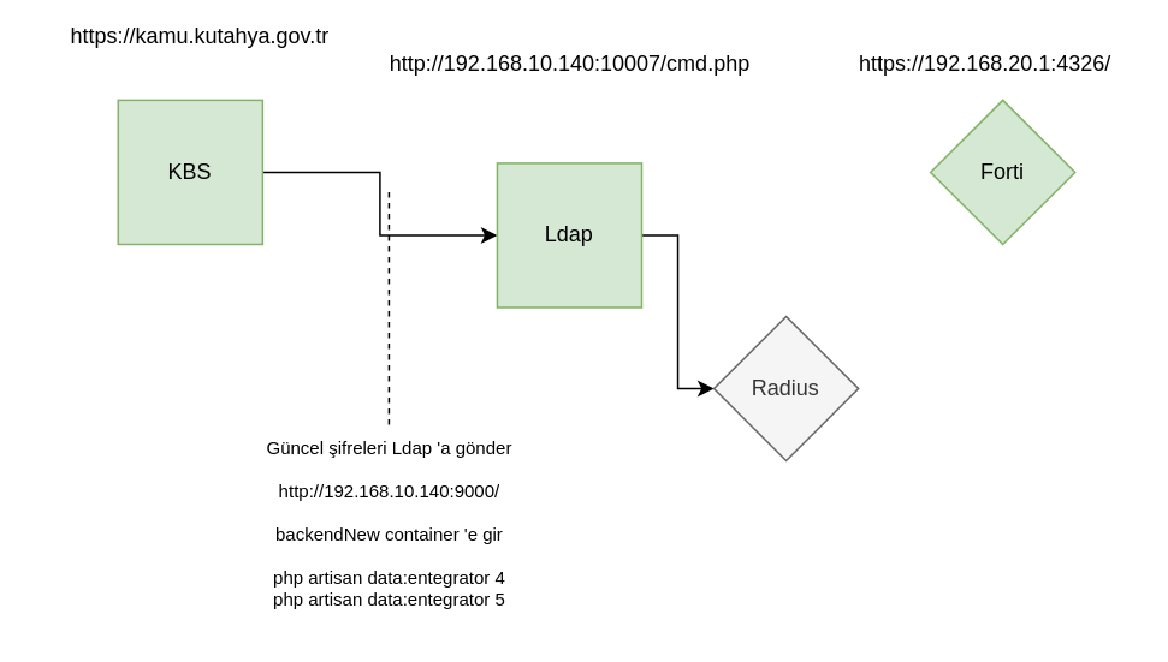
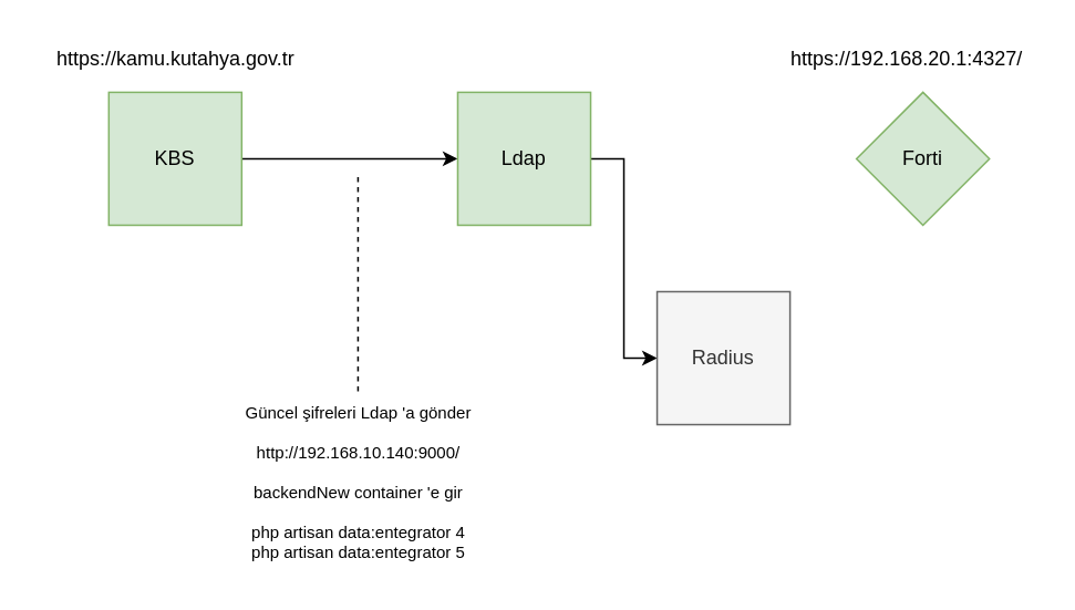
- <mxCell id="8" value="https://kamu.kutahya.gov.tr" style="text;html=1;align=center;verticalAlign=middle;resizable=0;points=[];autosize=1;strokeColor=none;fillColor=none;" vertex="1" parent="1"><mxGeometry x="25" y="5" width="170" height="30" as="geometry" /></mxCell>
+ <mxCell id="8" value="https://kamu.kutahya.gov.tr" style="text;html=1;align=center;verticalAlign=middle;resizable=0;points=[];autosize=1;strokeColor=none;fillColor=none;" vertex="1" parent="1"><mxGeometry x="20" y="20" width="170" height="30" as="geometry" /></mxCell>
- <mxCell id="9" value="http://192.168.10.140:10007/cmd.php" style="text;html=1;align=center;verticalAlign=middle;resizable=0;points=[];autosize=1;strokeColor=none;fillColor=none;" vertex="1" parent="1"><mxGeometry x="205" y="20" width="220" height="30" as="geometry" /></mxCell>
- <mxCell id="10" value="https://192.168.20.1:4326/" style="text;html=1;align=center;verticalAlign=middle;resizable=0;points=[];autosize=1;strokeColor=none;fillColor=none;" vertex="1" parent="1"><mxGeometry x="465" y="20" width="160" height="30" as="geometry" /></mxCell>
+ <mxCell id="10" value="https://192.168.20.1:4327/" style="text;html=1;align=center;verticalAlign=middle;resizable=0;points=[];autosize=1;strokeColor=none;fillColor=none;" vertex="1" parent="1"><mxGeometry x="465" y="20" width="160" height="30" as="geometry" /></mxCell>
- <mxCell id="5" value="Ldap" style="whiteSpace=wrap;html=1;aspect=fixed;fillColor=#d5e8d4;strokeColor=#82b366;" vertex="1" parent="1"><mxGeometry x="275" y="90" width="80" height="80" as="geometry" /></mxCell>
+ <mxCell id="5" value="Ldap" style="whiteSpace=wrap;html=1;aspect=fixed;fillColor=#d5e8d4;strokeColor=#82b366;" vertex="1" parent="1"><mxGeometry x="275" y="55" width="80" height="80" as="geometry" /></mxCell>
- <mxCell id="7" value="Radius" style="rhombus;whiteSpace=wrap;html=1;aspect=fixed;fillColor=#f5f5f5;strokeColor=#666666;fontColor=#333333;" vertex="1" parent="1"><mxGeometry x="395" y="175" width="80" height="80" as="geometry" /></mxCell>
+ <mxCell id="7" value="Radius" style="whiteSpace=wrap;html=1;aspect=fixed;fillColor=#f5f5f5;strokeColor=#666666;fontColor=#333333;" vertex="1" parent="1"><mxGeometry x="395" y="175" width="80" height="80" as="geometry" /></mxCell>
